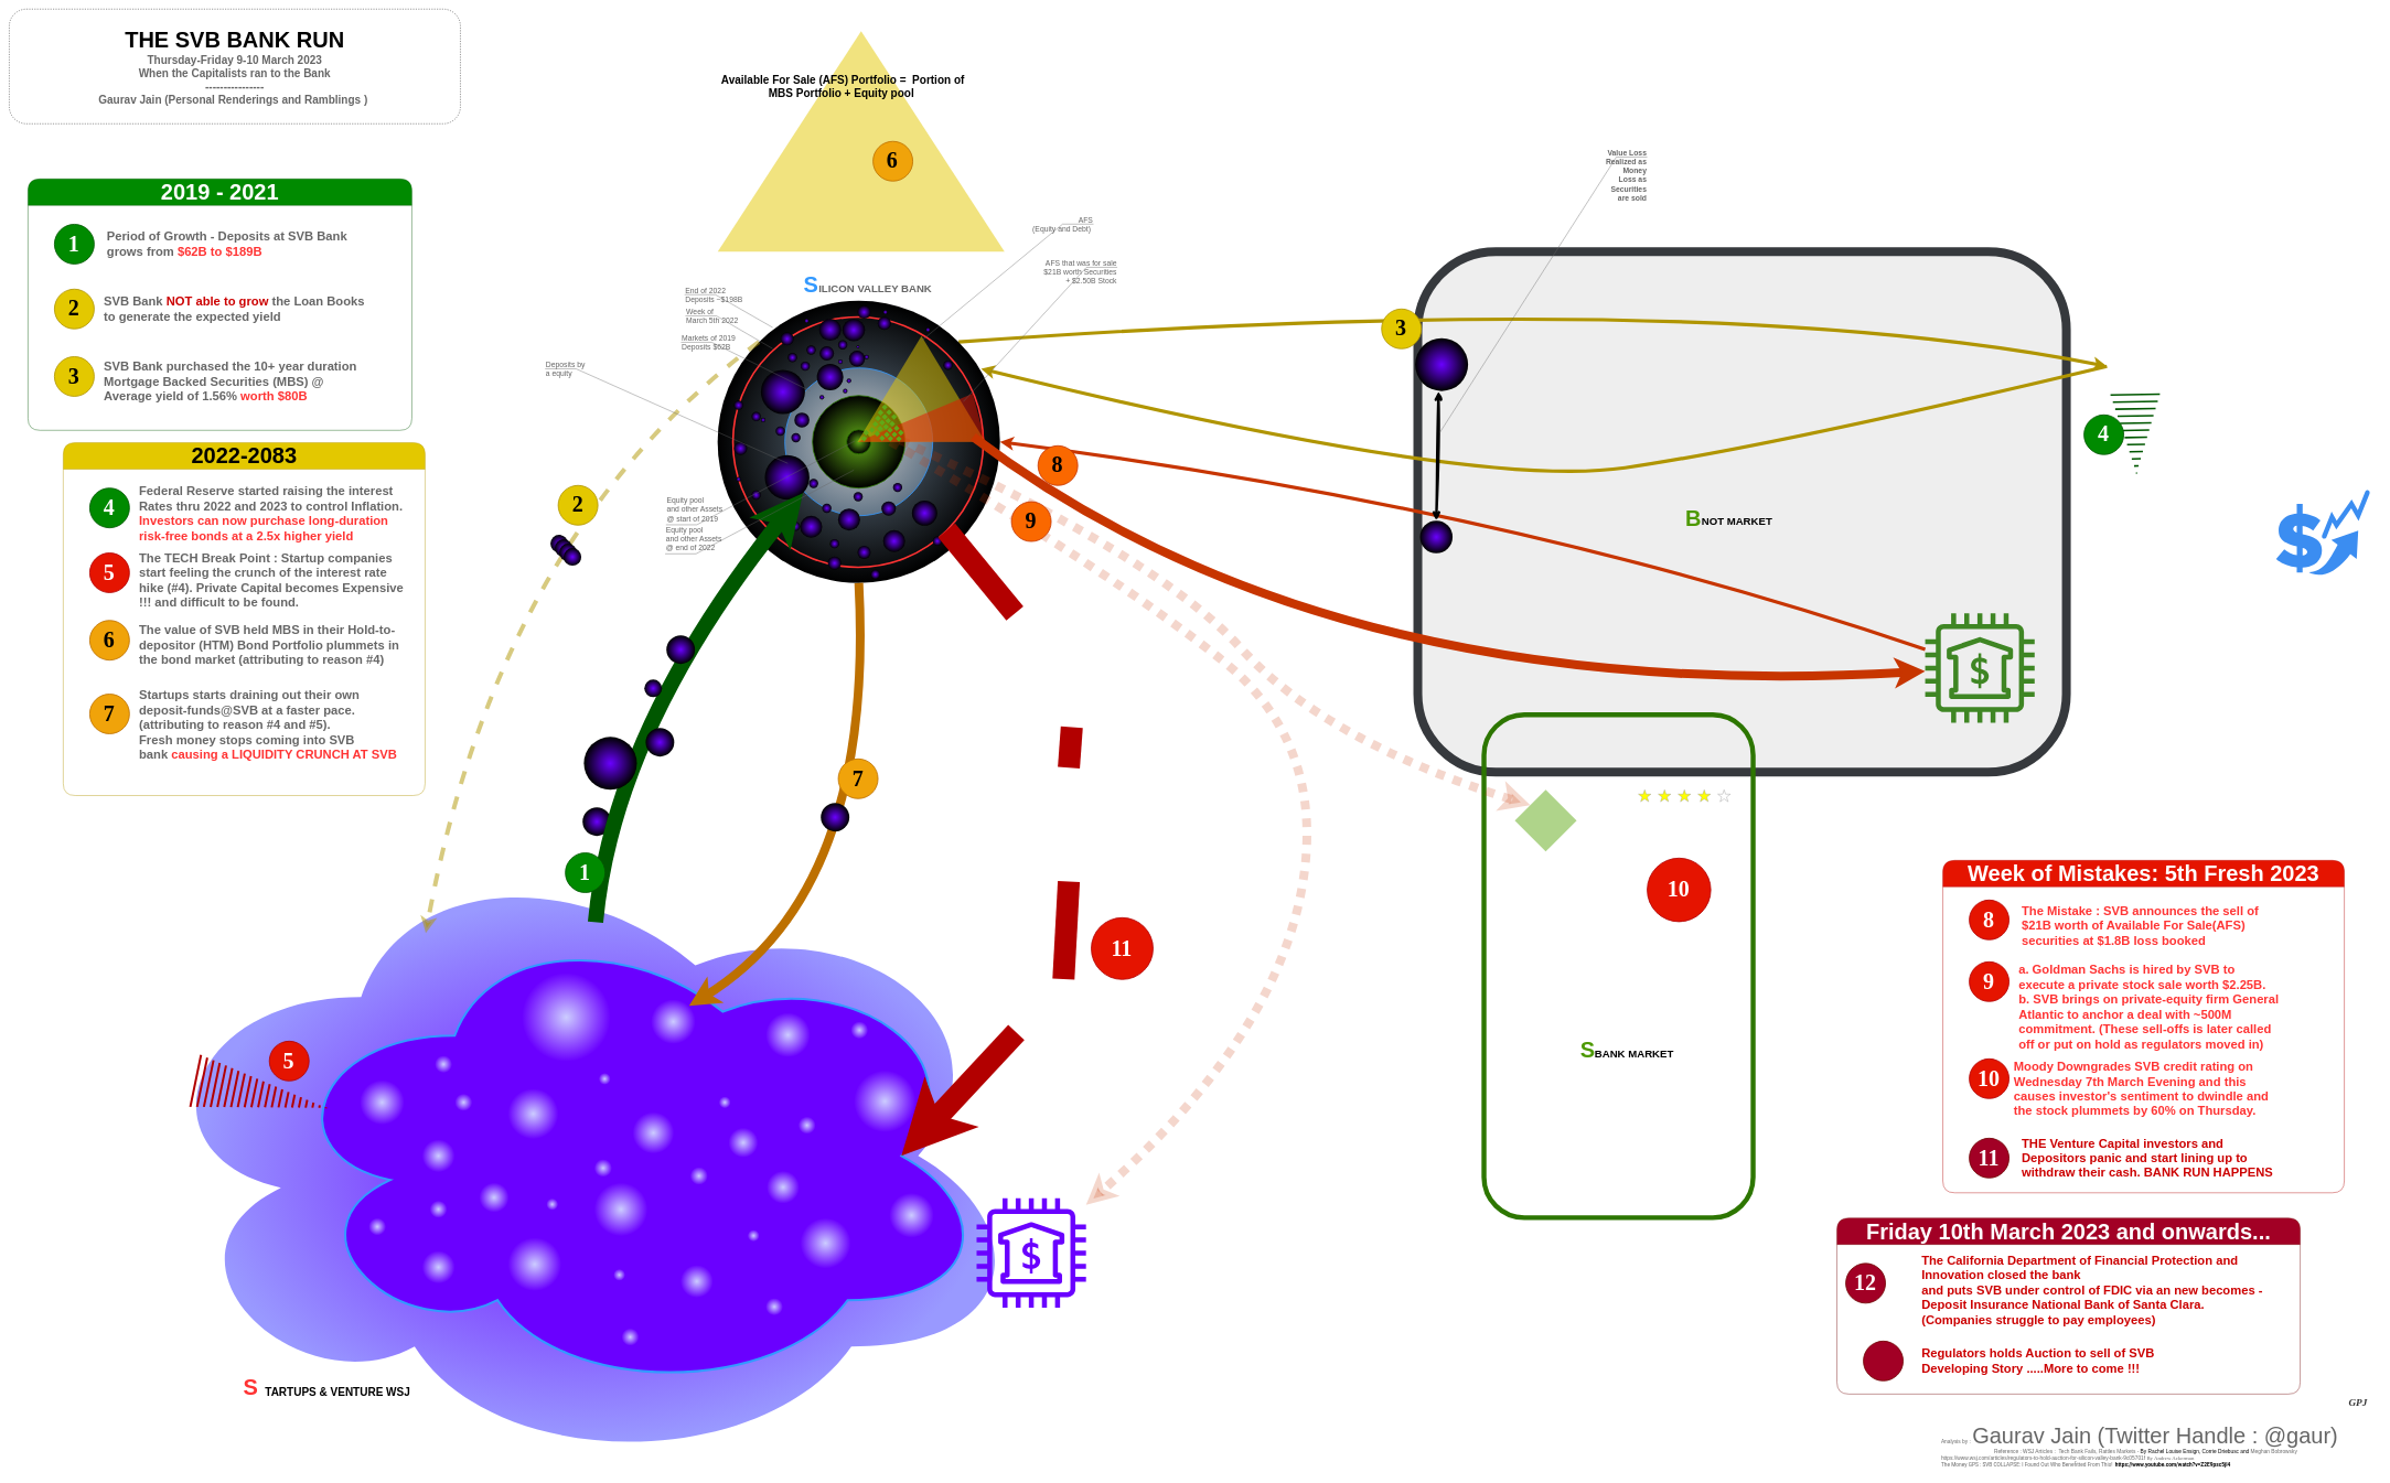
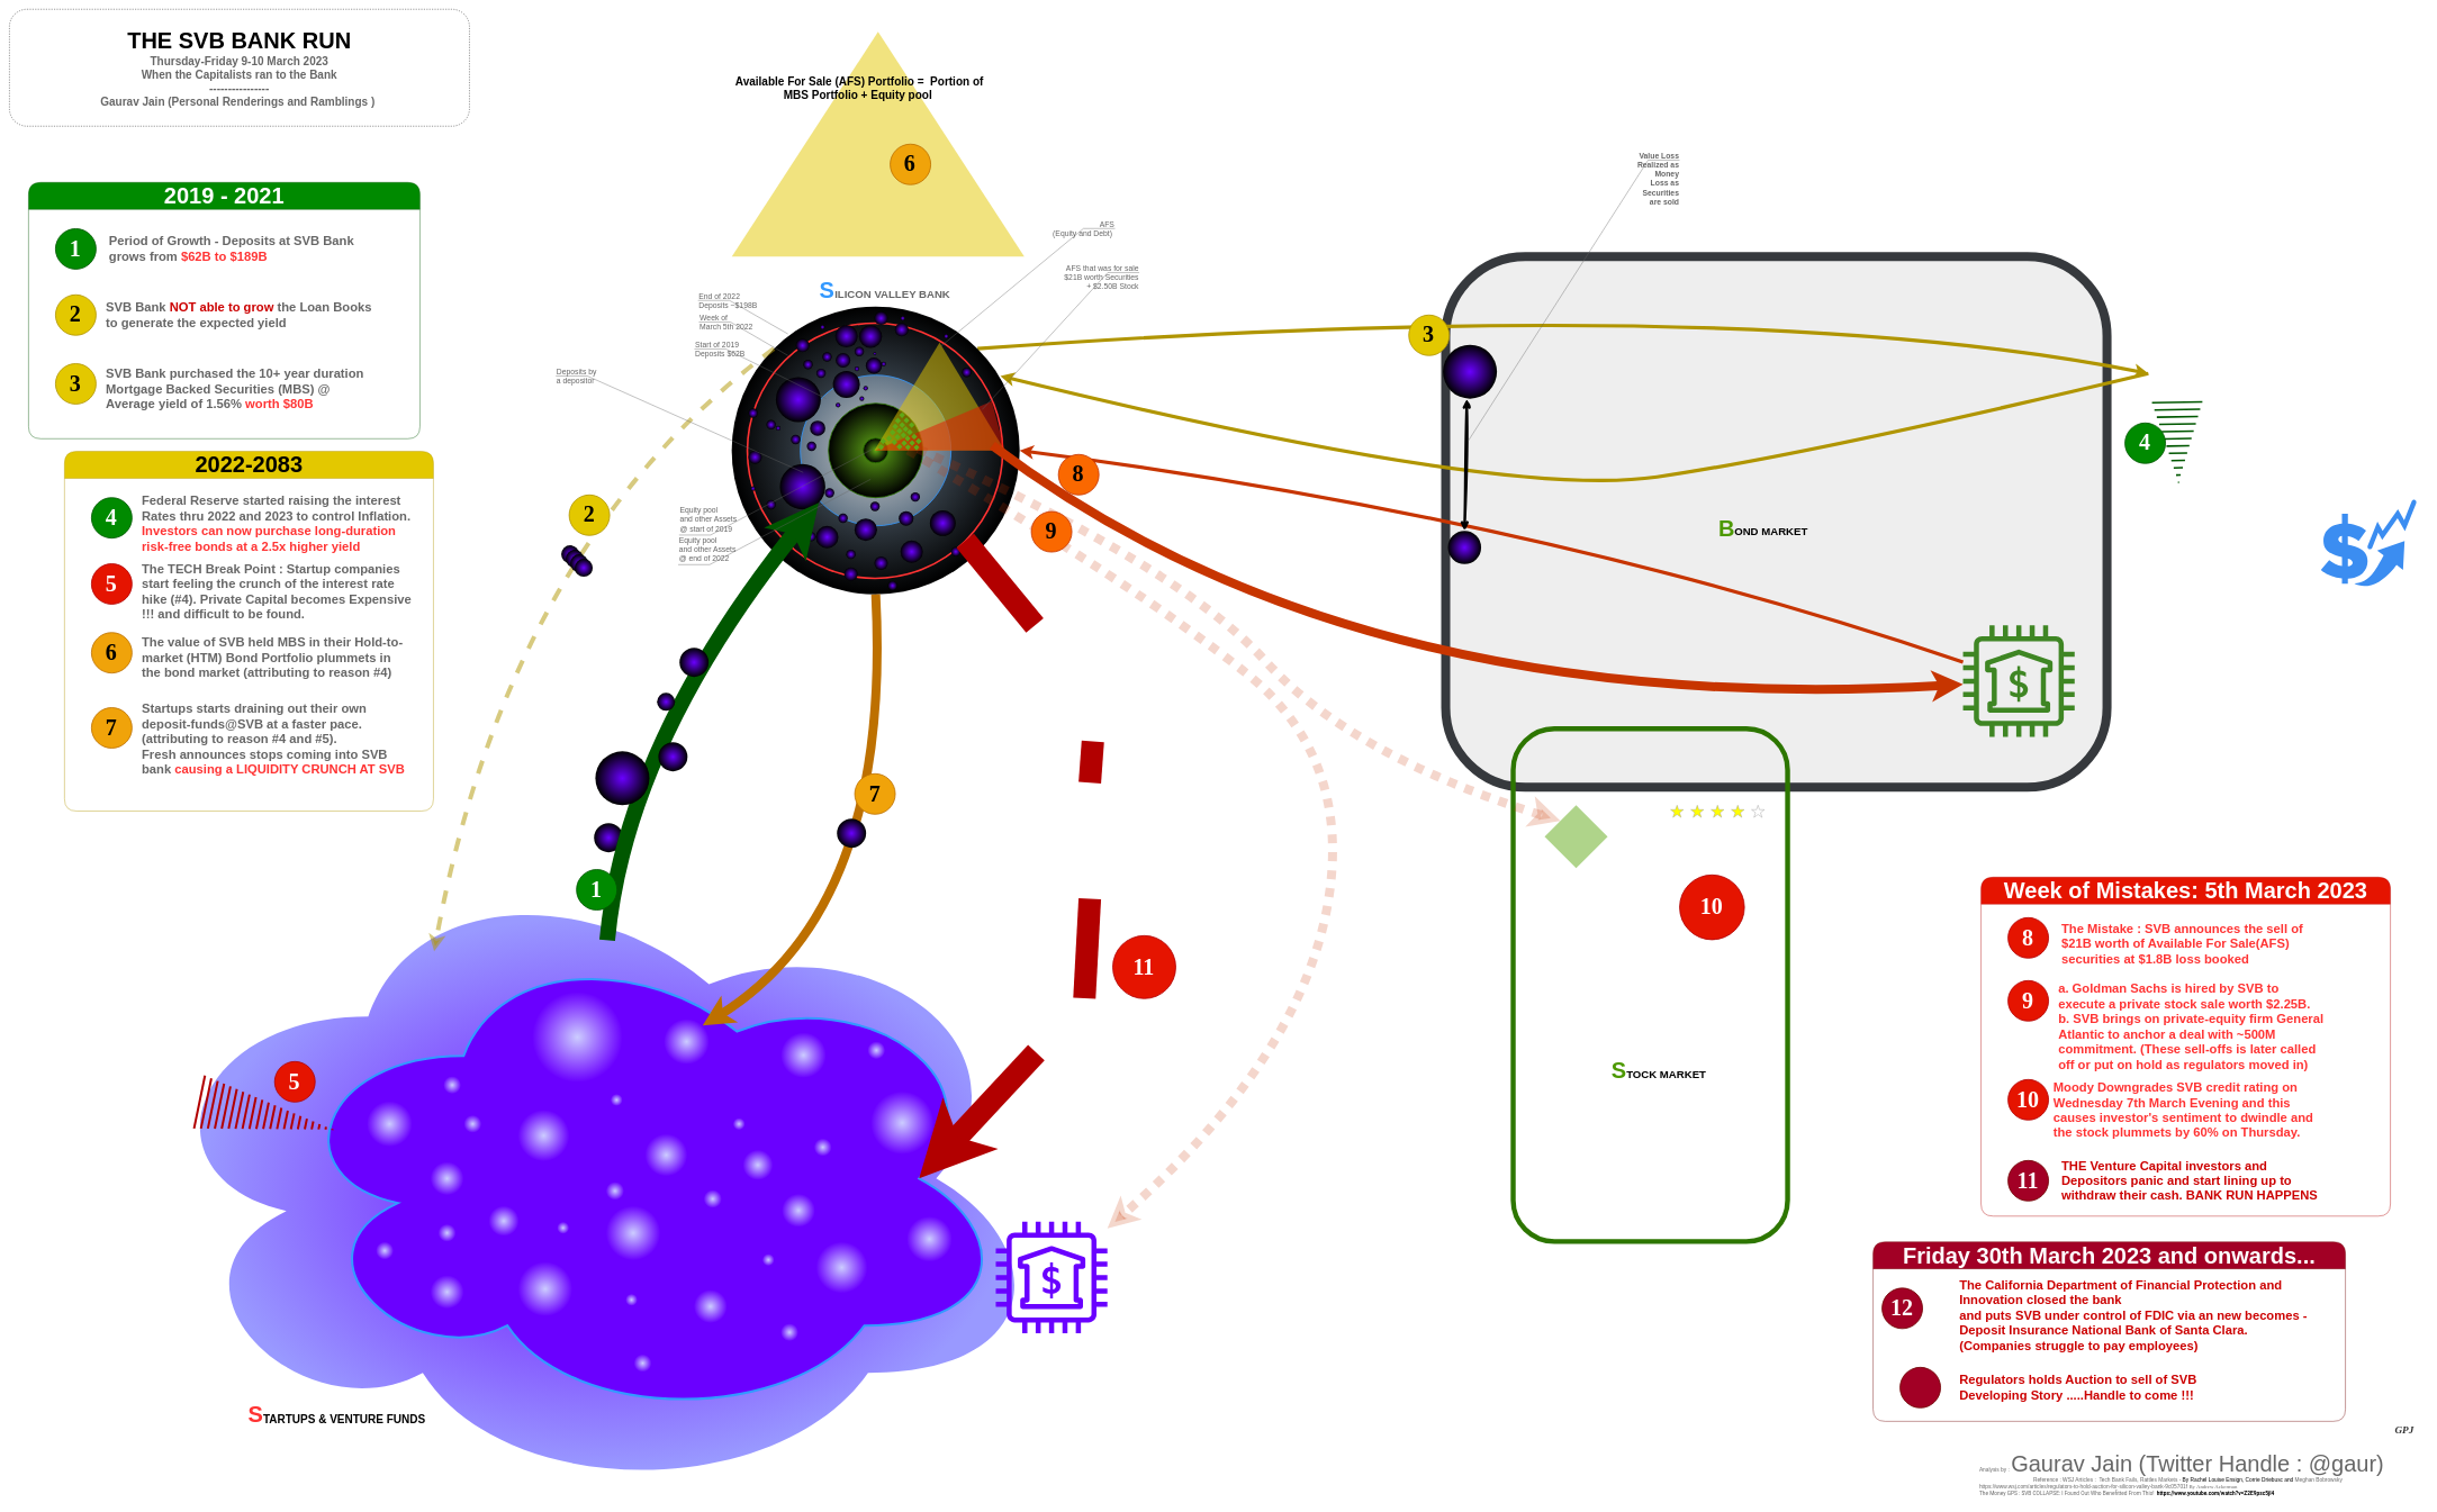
- <mxCell id="308" value="Markets of 2019&lt;br&gt;Deposits $62B" style="strokeWidth=1;shadow=0;dashed=0;align=center;html=1;shape=mxgraph.mockup.text.callout;linkText=;textSize=17;textColor=#666666;callDir=NW;callStyle=line;fontSize=17;fontColor=#666666;align=left;verticalAlign=top;strokeColor=#666666;" parent="1" vertex="1"><mxGeometry x="1543" y="750" width="293.04" height="135.98" as="geometry" /></mxCell>
+ <mxCell id="308" value="Start of 2019&lt;br&gt;Deposits $62B" style="strokeWidth=1;shadow=0;dashed=0;align=center;html=1;shape=mxgraph.mockup.text.callout;linkText=;textSize=17;textColor=#666666;callDir=NW;callStyle=line;fontSize=17;fontColor=#666666;align=left;verticalAlign=top;strokeColor=#666666;" parent="1" vertex="1"><mxGeometry x="1543" y="750" width="293.04" height="135.98" as="geometry" /></mxCell>
- <mxCell id="309" value="Deposits by&amp;nbsp;&lt;br&gt;a equity" style="strokeWidth=1;shadow=0;dashed=0;align=center;html=1;shape=mxgraph.mockup.text.callout;linkText=;textSize=17;textColor=#666666;callDir=NW;callStyle=line;fontSize=17;fontColor=#666666;align=left;verticalAlign=top;strokeColor=#666666;" parent="1" vertex="1"><mxGeometry x="1235" y="810" width="550" height="240" as="geometry" /></mxCell>
+ <mxCell id="309" value="Deposits by&amp;nbsp;&lt;br&gt;a depositor" style="strokeWidth=1;shadow=0;dashed=0;align=center;html=1;shape=mxgraph.mockup.text.callout;linkText=;textSize=17;textColor=#666666;callDir=NW;callStyle=line;fontSize=17;fontColor=#666666;align=left;verticalAlign=top;strokeColor=#666666;" parent="1" vertex="1"><mxGeometry x="1235" y="810" width="550" height="240" as="geometry" /></mxCell>
- <mxCell id="263" value="&lt;span style=&quot;font-size: 24px;&quot;&gt;&lt;b style=&quot;font-size: 24px;&quot;&gt;NOT MARKET&lt;/b&gt;&lt;/span&gt;" style="text;html=1;strokeColor=none;fillColor=none;align=center;verticalAlign=middle;whiteSpace=wrap;rounded=0;fontSize=24;" parent="261" vertex="1"><mxGeometry x="4" y="24" width="279" height="18" as="geometry" /></mxCell>
+ <mxCell id="263" value="&lt;span style=&quot;font-size: 24px;&quot;&gt;&lt;b style=&quot;font-size: 24px;&quot;&gt;OND MARKET&lt;/b&gt;&lt;/span&gt;" style="text;html=1;strokeColor=none;fillColor=none;align=center;verticalAlign=middle;whiteSpace=wrap;rounded=0;fontSize=24;" parent="261" vertex="1"><mxGeometry x="4" y="24" width="279" height="18" as="geometry" /></mxCell>
- <mxCell id="283" value="&lt;blockquote style=&quot;margin: 0 0 0 40px; border: none; padding: 0px;&quot;&gt;&lt;font color=&quot;#666666&quot;&gt;&lt;span style=&quot;font-size: 28px;&quot;&gt;&lt;b&gt;The value of SVB held MBS in their Hold-to-depositor (HTM) Bond Portfolio plummets in the bond market&amp;nbsp;&lt;/b&gt;&lt;/span&gt;&lt;/font&gt;&lt;b style=&quot;font-size: 28px; color: rgb(102, 102, 102); background-color: initial;&quot;&gt;(attributing to reason #4)&amp;nbsp;&lt;/b&gt;&lt;/blockquote&gt;" style="text;html=1;strokeColor=none;fillColor=none;align=left;verticalAlign=middle;whiteSpace=wrap;rounded=0;" parent="275" vertex="1"><mxGeometry x="130.0" y="401.02" width="642.99" height="115.98" as="geometry" /></mxCell>
+ <mxCell id="283" value="&lt;blockquote style=&quot;margin: 0 0 0 40px; border: none; padding: 0px;&quot;&gt;&lt;font color=&quot;#666666&quot;&gt;&lt;span style=&quot;font-size: 28px;&quot;&gt;&lt;b&gt;The value of SVB held MBS in their Hold-to-market (HTM) Bond Portfolio plummets in the bond market&amp;nbsp;&lt;/b&gt;&lt;/span&gt;&lt;/font&gt;&lt;b style=&quot;font-size: 28px; color: rgb(102, 102, 102); background-color: initial;&quot;&gt;(attributing to reason #4)&amp;nbsp;&lt;/b&gt;&lt;/blockquote&gt;" style="text;html=1;strokeColor=none;fillColor=none;align=left;verticalAlign=middle;whiteSpace=wrap;rounded=0;" parent="275" vertex="1"><mxGeometry x="130.0" y="401.02" width="642.99" height="115.98" as="geometry" /></mxCell>
- <mxCell id="281" value="&lt;blockquote style=&quot;margin: 0 0 0 40px; border: none; padding: 0px;&quot;&gt;&lt;font color=&quot;#666666&quot;&gt;&lt;span style=&quot;font-size: 28px;&quot;&gt;&lt;b&gt;Startups starts draining out their own deposit-funds@SVB at a faster pace.&amp;nbsp; (attributing to reason #4 and #5).&amp;nbsp;&lt;/b&gt;&lt;/span&gt;&lt;/font&gt;&lt;/blockquote&gt;&lt;blockquote style=&quot;margin: 0 0 0 40px; border: none; padding: 0px;&quot;&gt;&lt;font color=&quot;#666666&quot;&gt;&lt;span style=&quot;font-size: 28px;&quot;&gt;&lt;b&gt;Fresh money stops coming into SVB bank&amp;nbsp;&lt;/b&gt;&lt;/span&gt;&lt;/font&gt;&lt;b style=&quot;font-size: 28px; background-color: initial;&quot;&gt;&lt;font color=&quot;#ff3333&quot;&gt;causing a LIQUIDITY CRUNCH AT SVB&lt;/font&gt;&lt;/b&gt;&lt;/blockquote&gt;" style="text;html=1;strokeColor=none;fillColor=none;align=left;verticalAlign=middle;whiteSpace=wrap;rounded=0;" parent="275" vertex="1"><mxGeometry x="130" y="550" width="642.99" height="180" as="geometry" /></mxCell>
+ <mxCell id="281" value="&lt;blockquote style=&quot;margin: 0 0 0 40px; border: none; padding: 0px;&quot;&gt;&lt;font color=&quot;#666666&quot;&gt;&lt;span style=&quot;font-size: 28px;&quot;&gt;&lt;b&gt;Startups starts draining out their own deposit-funds@SVB at a faster pace.&amp;nbsp; (attributing to reason #4 and #5).&amp;nbsp;&lt;/b&gt;&lt;/span&gt;&lt;/font&gt;&lt;/blockquote&gt;&lt;blockquote style=&quot;margin: 0 0 0 40px; border: none; padding: 0px;&quot;&gt;&lt;font color=&quot;#666666&quot;&gt;&lt;span style=&quot;font-size: 28px;&quot;&gt;&lt;b&gt;Fresh announces stops coming into SVB bank&amp;nbsp;&lt;/b&gt;&lt;/span&gt;&lt;/font&gt;&lt;b style=&quot;font-size: 28px; background-color: initial;&quot;&gt;&lt;font color=&quot;#ff3333&quot;&gt;causing a LIQUIDITY CRUNCH AT SVB&lt;/font&gt;&lt;/b&gt;&lt;/blockquote&gt;" style="text;html=1;strokeColor=none;fillColor=none;align=left;verticalAlign=middle;whiteSpace=wrap;rounded=0;" parent="275" vertex="1"><mxGeometry x="130" y="550" width="642.99" height="180" as="geometry" /></mxCell>
- <mxCell id="284" value="&lt;font style=&quot;font-size: 50px;&quot;&gt;Week of Mistakes: 5th Fresh 2023&lt;/font&gt;" style="swimlane;whiteSpace=wrap;html=1;fillColor=#e51400;fontColor=#ffffff;strokeColor=#B20000;rounded=1;startSize=60;" parent="1" vertex="1"><mxGeometry x="4403" y="1950" width="910" height="753.66" as="geometry" /></mxCell>
+ <mxCell id="284" value="&lt;font style=&quot;font-size: 50px;&quot;&gt;Week of Mistakes: 5th March 2023&lt;/font&gt;" style="swimlane;whiteSpace=wrap;html=1;fillColor=#e51400;fontColor=#ffffff;strokeColor=#B20000;rounded=1;startSize=60;" parent="1" vertex="1"><mxGeometry x="4403" y="1950" width="910" height="753.66" as="geometry" /></mxCell>
- <mxCell id="266" value="&lt;b style=&quot;&quot;&gt;&lt;font style=&quot;font-size: 24px;&quot;&gt;BANK MARKET&lt;/font&gt;&lt;/b&gt;" style="text;html=1;strokeColor=none;fillColor=none;align=center;verticalAlign=middle;whiteSpace=wrap;rounded=0;" parent="264" vertex="1"><mxGeometry x="10" y="24" width="279" height="18" as="geometry" /></mxCell>
+ <mxCell id="266" value="&lt;b style=&quot;&quot;&gt;&lt;font style=&quot;font-size: 24px;&quot;&gt;TOCK MARKET&lt;/font&gt;&lt;/b&gt;" style="text;html=1;strokeColor=none;fillColor=none;align=center;verticalAlign=middle;whiteSpace=wrap;rounded=0;" parent="264" vertex="1"><mxGeometry x="10" y="24" width="279" height="18" as="geometry" /></mxCell>
- <mxCell id="295" value="&lt;font style=&quot;font-size: 50px;&quot;&gt;Friday 10th March 2023 and onwards...&lt;/font&gt;" style="swimlane;whiteSpace=wrap;html=1;fillColor=#a20025;fontColor=#ffffff;strokeColor=#6F0000;rounded=1;startSize=60;" parent="1" vertex="1"><mxGeometry x="4163" y="2760.78" width="1050" height="399.22" as="geometry" /></mxCell>
+ <mxCell id="295" value="&lt;font style=&quot;font-size: 50px;&quot;&gt;Friday 30th March 2023 and onwards...&lt;/font&gt;" style="swimlane;whiteSpace=wrap;html=1;fillColor=#a20025;fontColor=#ffffff;strokeColor=#6F0000;rounded=1;startSize=60;" parent="1" vertex="1"><mxGeometry x="4163" y="2760.78" width="1050" height="399.22" as="geometry" /></mxCell>
- <mxCell id="299" value="&lt;blockquote style=&quot;margin: 0 0 0 40px; border: none; padding: 0px;&quot;&gt;&lt;span style=&quot;font-size: 28px;&quot;&gt;&lt;b style=&quot;&quot;&gt;&lt;font color=&quot;#cc0000&quot;&gt;Regulators holds Auction to sell of SVB&amp;nbsp;&lt;/font&gt;&lt;/b&gt;&lt;/span&gt;&lt;/blockquote&gt;&lt;blockquote style=&quot;margin: 0 0 0 40px; border: none; padding: 0px;&quot;&gt;&lt;span style=&quot;font-size: 28px;&quot;&gt;&lt;b style=&quot;&quot;&gt;&lt;font color=&quot;#cc0000&quot;&gt;Developing Story .....More to come !!!&lt;/font&gt;&lt;/b&gt;&lt;/span&gt;&lt;/blockquote&gt;" style="text;html=1;strokeColor=none;fillColor=none;align=left;verticalAlign=middle;whiteSpace=wrap;rounded=0;" parent="295" vertex="1"><mxGeometry x="150.0" y="266.23" width="642.99" height="115.98" as="geometry" /></mxCell>
+ <mxCell id="299" value="&lt;blockquote style=&quot;margin: 0 0 0 40px; border: none; padding: 0px;&quot;&gt;&lt;span style=&quot;font-size: 28px;&quot;&gt;&lt;b style=&quot;&quot;&gt;&lt;font color=&quot;#cc0000&quot;&gt;Regulators holds Auction to sell of SVB&amp;nbsp;&lt;/font&gt;&lt;/b&gt;&lt;/span&gt;&lt;/blockquote&gt;&lt;blockquote style=&quot;margin: 0 0 0 40px; border: none; padding: 0px;&quot;&gt;&lt;span style=&quot;font-size: 28px;&quot;&gt;&lt;b style=&quot;&quot;&gt;&lt;font color=&quot;#cc0000&quot;&gt;Developing Story .....Handle to come !!!&lt;/font&gt;&lt;/b&gt;&lt;/span&gt;&lt;/blockquote&gt;" style="text;html=1;strokeColor=none;fillColor=none;align=left;verticalAlign=middle;whiteSpace=wrap;rounded=0;" parent="295" vertex="1"><mxGeometry x="150.0" y="266.23" width="642.99" height="115.98" as="geometry" /></mxCell>
- <mxCell id="256" value="&lt;b&gt;&lt;font style=&quot;font-size: 25px;&quot;&gt;TARTUPS &amp;amp; VENTURE WSJ&lt;/font&gt;&lt;/b&gt;" style="text;html=1;strokeColor=none;fillColor=none;align=center;verticalAlign=middle;whiteSpace=wrap;rounded=0;" parent="254" vertex="1"><mxGeometry x="44" y="27" width="396" height="18" as="geometry" /></mxCell>
+ <mxCell id="256" value="&lt;b&gt;&lt;font style=&quot;font-size: 25px;&quot;&gt;TARTUPS &amp;amp; VENTURE FUNDS&lt;/font&gt;&lt;/b&gt;" style="text;html=1;strokeColor=none;fillColor=none;align=center;verticalAlign=middle;whiteSpace=wrap;rounded=0;" parent="254" vertex="1"><mxGeometry x="44" y="27" width="396" height="18" as="geometry" /></mxCell>
